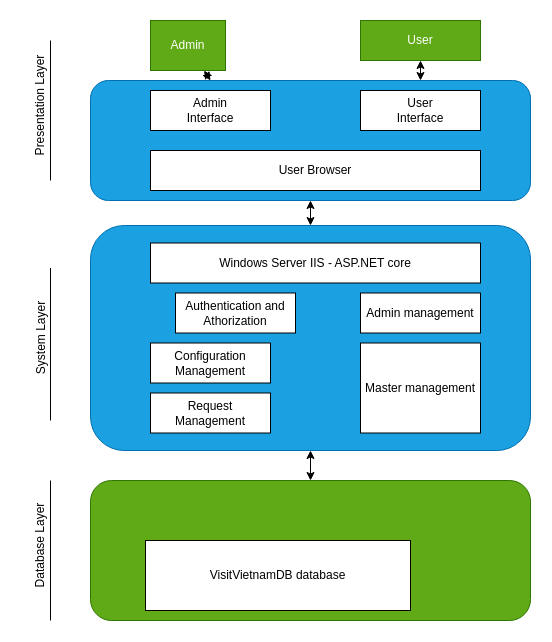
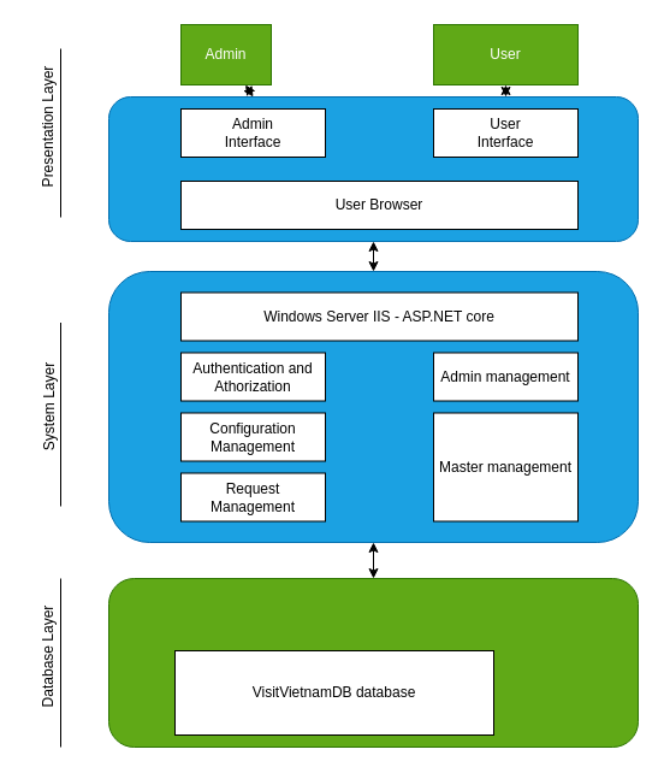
- <mxCell id="7" value="User" style="rounded=0;whiteSpace=wrap;html=1;fillColor=#60a917;strokeColor=#2D7600;fontColor=#ffffff;" vertex="1" parent="1"><mxGeometry x="360" y="20" width="120" height="40" as="geometry" /></mxCell>
+ <mxCell id="7" value="User" style="rounded=0;whiteSpace=wrap;html=1;fillColor=#60a917;strokeColor=#2D7600;fontColor=#ffffff;" vertex="1" parent="1"><mxGeometry x="360" y="20" width="120" height="50" as="geometry" /></mxCell>
- <mxCell id="13" value="Authentication and&lt;br&gt;Athorization" style="rounded=0;whiteSpace=wrap;html=1;" vertex="1" parent="1"><mxGeometry x="175" y="292.5" width="120" height="40" as="geometry" /></mxCell>
+ <mxCell id="13" value="Authentication and&lt;br&gt;Athorization" style="rounded=0;whiteSpace=wrap;html=1;" vertex="1" parent="1"><mxGeometry x="150" y="292.5" width="120" height="40" as="geometry" /></mxCell>
